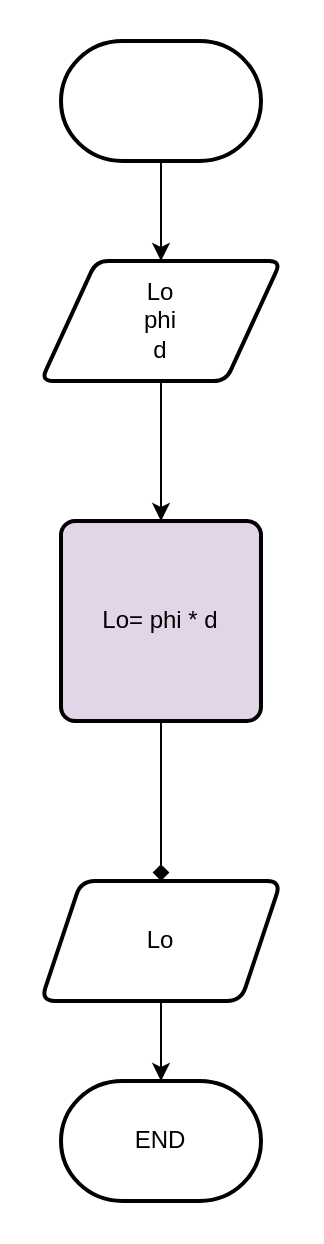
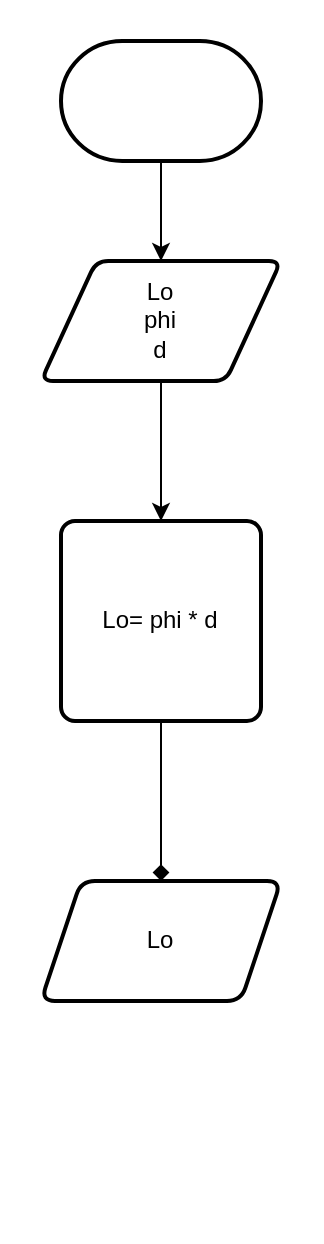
- <mxCell id="5" value="Lo= phi * d" style="rounded=1;whiteSpace=wrap;html=1;absoluteArcSize=1;arcSize=14;strokeWidth=2;fillColor=#e1d5e7;" vertex="1" parent="1"><mxGeometry x="30" y="260" width="100" height="100" as="geometry" /></mxCell>
+ <mxCell id="5" value="Lo= phi * d" style="rounded=1;whiteSpace=wrap;html=1;absoluteArcSize=1;arcSize=14;strokeWidth=2;" vertex="1" parent="1"><mxGeometry x="30" y="260" width="100" height="100" as="geometry" /></mxCell>
- <mxCell id="8" style="edgeStyle=orthogonalEdgeStyle;rounded=0;orthogonalLoop=1;jettySize=auto;html=1;exitX=0.5;exitY=1;exitDx=0;exitDy=0;entryX=0.5;entryY=0;entryDx=0;entryDy=0;entryPerimeter=0;" edge="1" parent="1" source="6" target="7"><mxGeometry relative="1" as="geometry" /></mxCell>
- <mxCell id="7" value="END" style="strokeWidth=2;html=1;shape=mxgraph.flowchart.terminator;whiteSpace=wrap;" vertex="1" parent="1"><mxGeometry x="30" y="540" width="100" height="60" as="geometry" /></mxCell>
